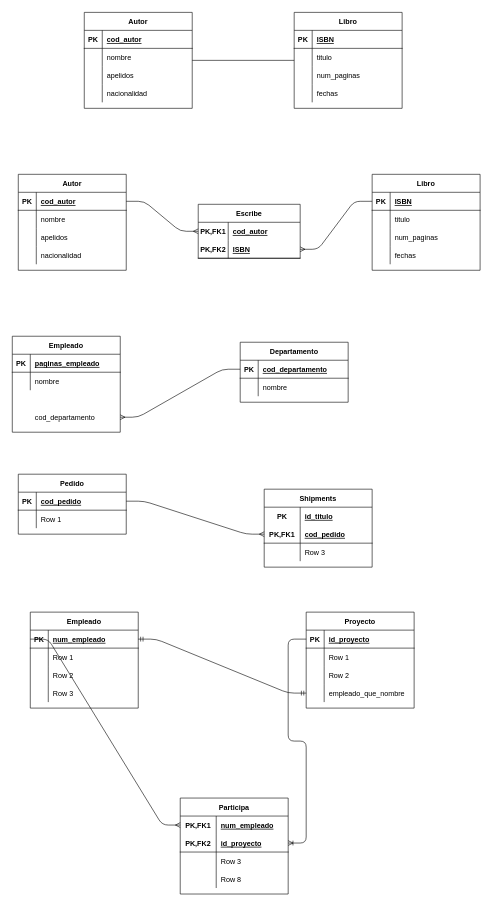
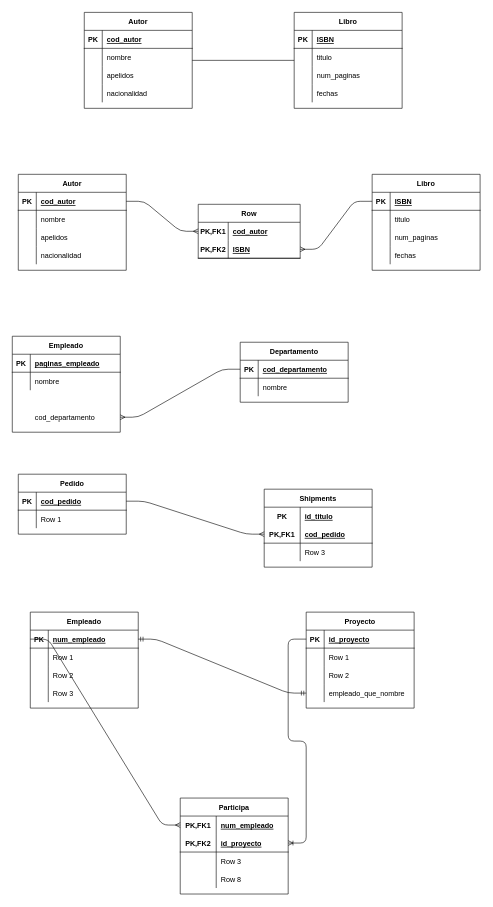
- <mxCell id="28" value="Escribe" style="shape=table;startSize=30;container=1;collapsible=1;childLayout=tableLayout;fixedRows=1;rowLines=0;fontStyle=1;align=center;resizeLast=1;strokeColor=#000000;" parent="1" vertex="1"><mxGeometry x="330" y="340" width="170" height="90" as="geometry" /></mxCell>
+ <mxCell id="28" value="Row" style="shape=table;startSize=30;container=1;collapsible=1;childLayout=tableLayout;fixedRows=1;rowLines=0;fontStyle=1;align=center;resizeLast=1;strokeColor=#000000;" parent="1" vertex="1"><mxGeometry x="330" y="340" width="170" height="90" as="geometry" /></mxCell>
